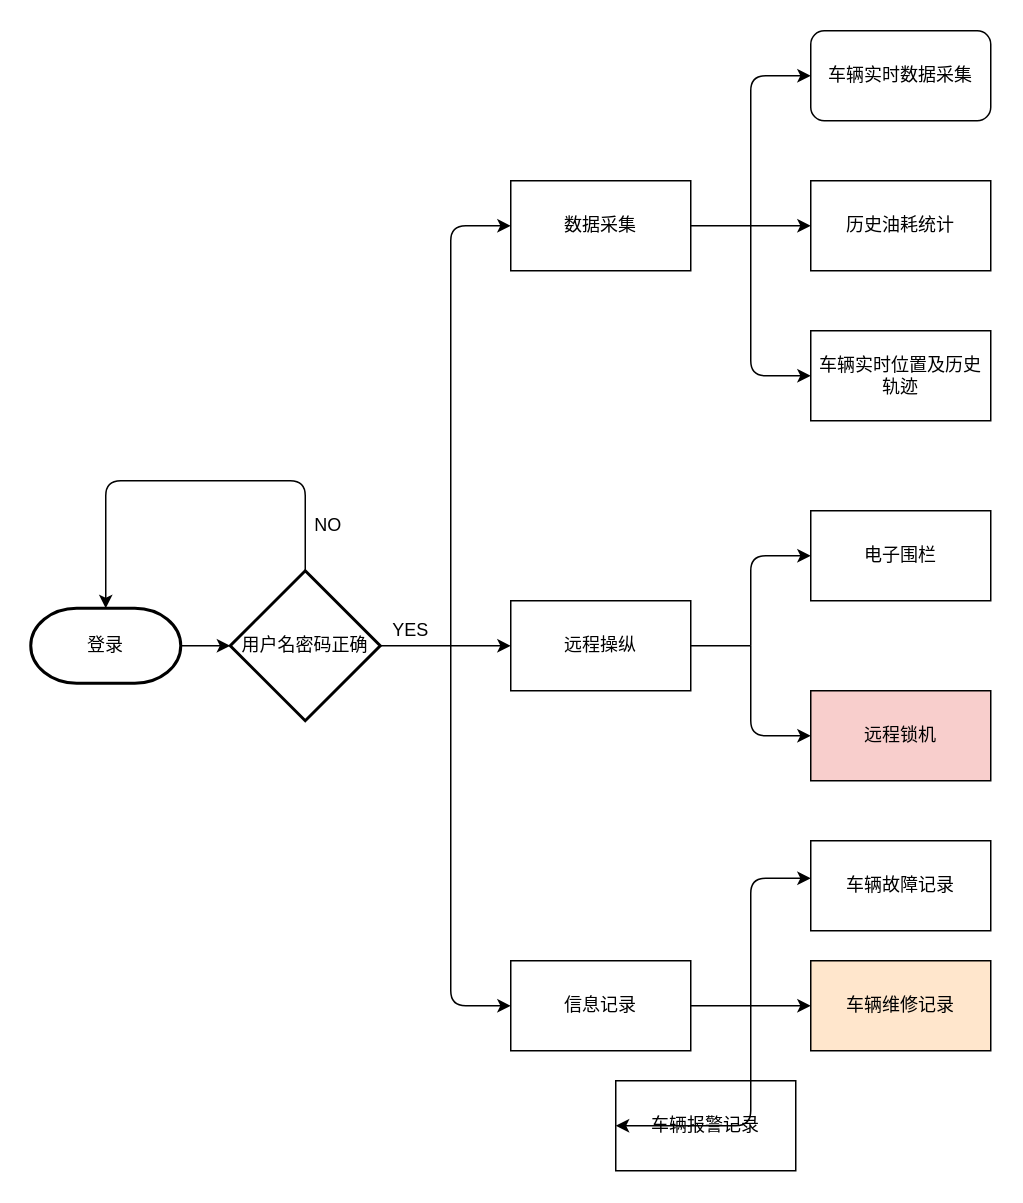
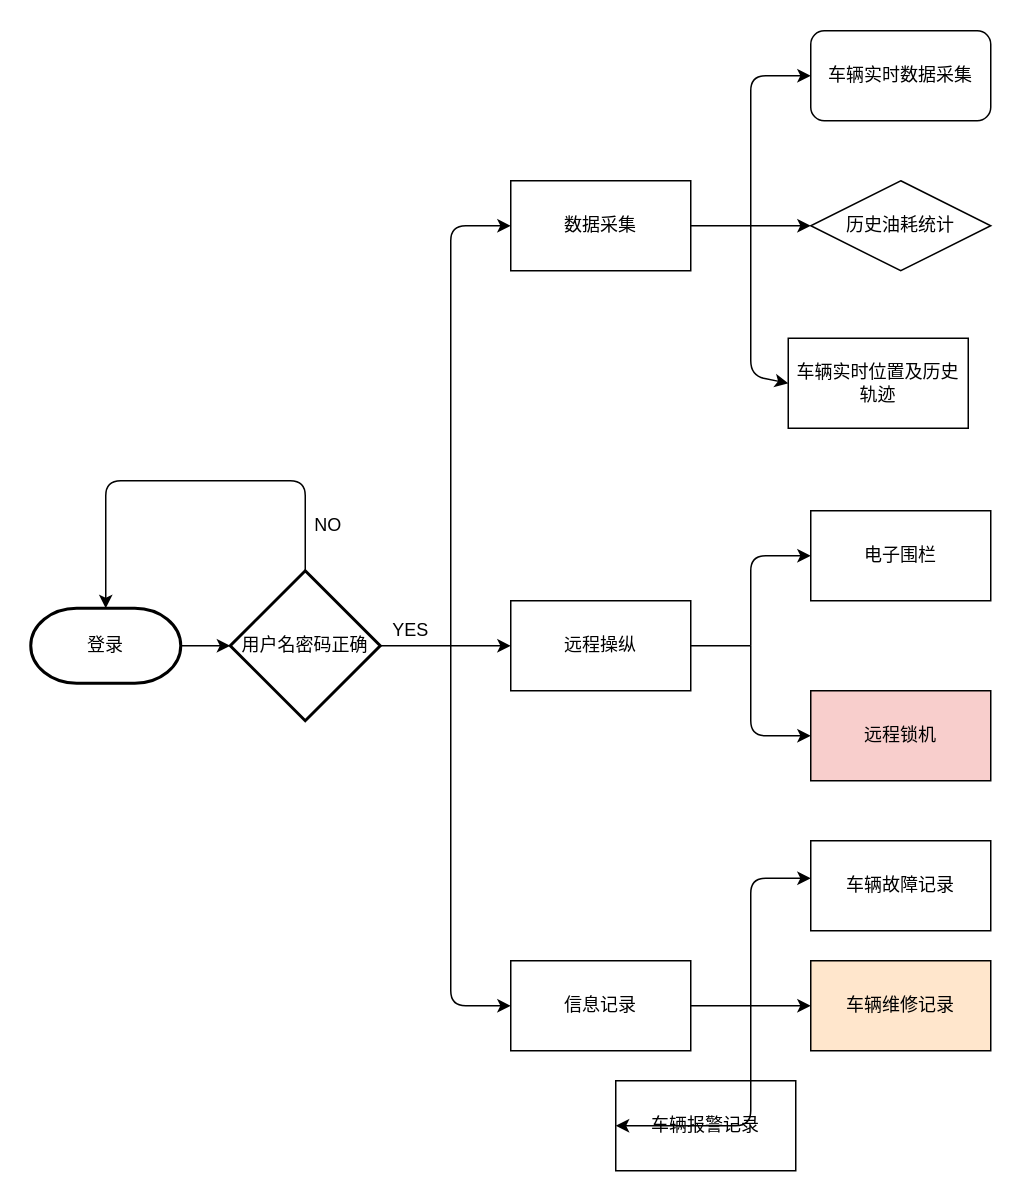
- <mxCell id="3" value="历史油耗统计" style="rounded=0;whiteSpace=wrap;html=1;" vertex="1" parent="1"><mxGeometry x="540" y="120" width="120" height="60" as="geometry" /></mxCell>
+ <mxCell id="3" value="历史油耗统计" style="rhombus;whiteSpace=wrap;html=1;" vertex="1" parent="1"><mxGeometry x="540" y="120" width="120" height="60" as="geometry" /></mxCell>
- <mxCell id="8" value="车辆实时位置及历史轨迹" style="rounded=0;whiteSpace=wrap;html=1;" vertex="1" parent="1"><mxGeometry x="540" y="220" width="120" height="60" as="geometry" /></mxCell>
+ <mxCell id="8" value="车辆实时位置及历史轨迹" style="rounded=0;whiteSpace=wrap;html=1;" vertex="1" parent="1"><mxGeometry x="525" y="225" width="120" height="60" as="geometry" /></mxCell>
